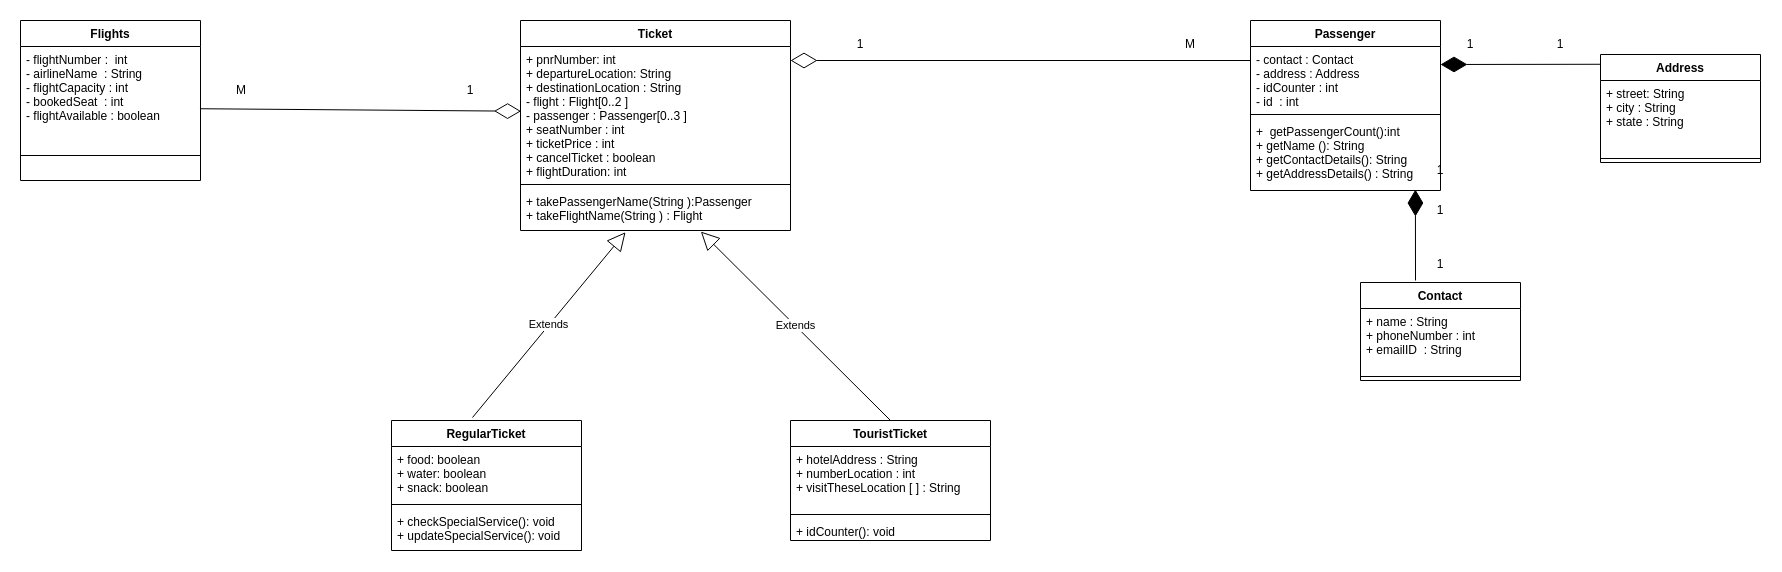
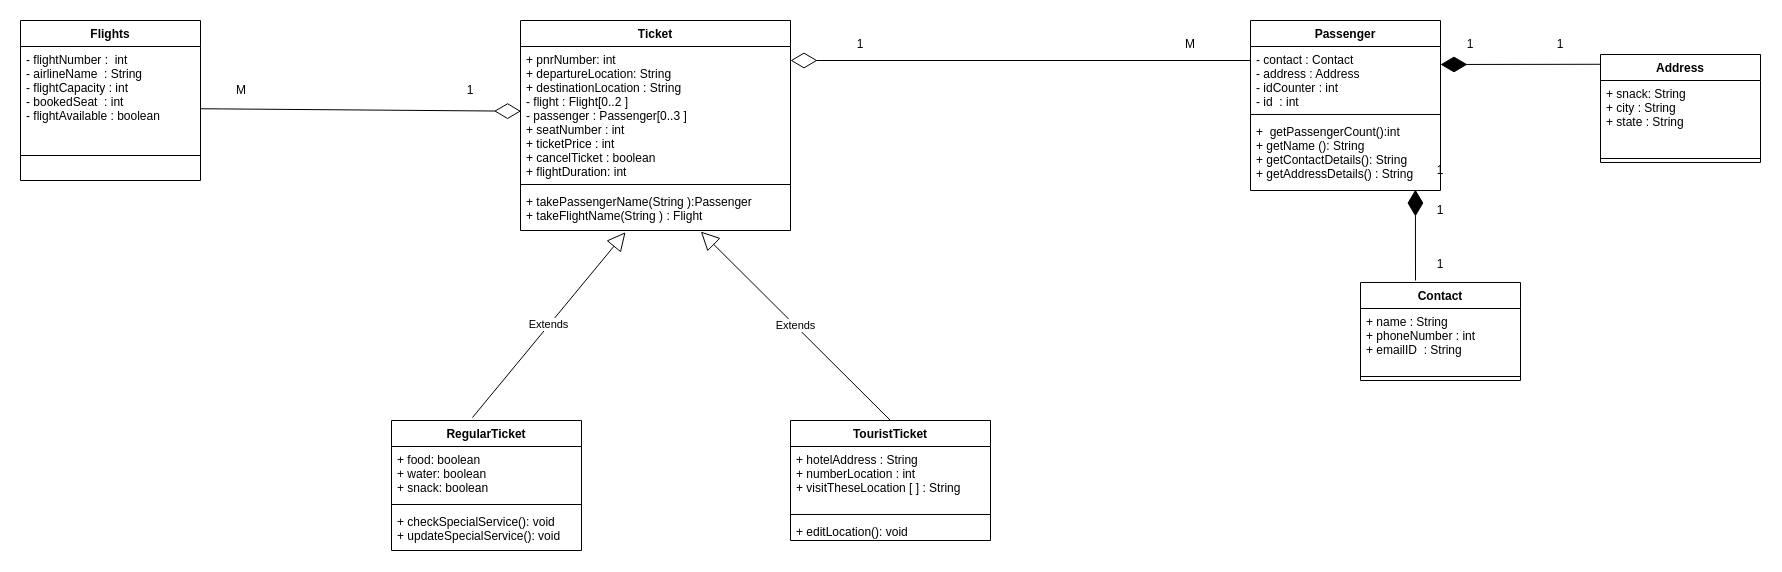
- <mxCell id="26" value="+ street: String&#10;+ city : String&#10;+ state : String" style="text;strokeColor=none;fillColor=none;align=left;verticalAlign=top;spacingLeft=4;spacingRight=4;overflow=hidden;rotatable=0;points=[[0,0.5],[1,0.5]];portConstraint=eastwest;" parent="25" vertex="1"><mxGeometry y="26" width="160" height="74" as="geometry" /></mxCell>
+ <mxCell id="26" value="+ snack: String&#10;+ city : String&#10;+ state : String" style="text;strokeColor=none;fillColor=none;align=left;verticalAlign=top;spacingLeft=4;spacingRight=4;overflow=hidden;rotatable=0;points=[[0,0.5],[1,0.5]];portConstraint=eastwest;" parent="25" vertex="1"><mxGeometry y="26" width="160" height="74" as="geometry" /></mxCell>
- <mxCell id="17" value="+ idCounter(): void" style="text;strokeColor=none;fillColor=none;align=left;verticalAlign=top;spacingLeft=4;spacingRight=4;overflow=hidden;rotatable=0;points=[[0,0.5],[1,0.5]];portConstraint=eastwest;" parent="14" vertex="1"><mxGeometry y="98" width="200" height="22" as="geometry" /></mxCell>
+ <mxCell id="17" value="+ editLocation(): void" style="text;strokeColor=none;fillColor=none;align=left;verticalAlign=top;spacingLeft=4;spacingRight=4;overflow=hidden;rotatable=0;points=[[0,0.5],[1,0.5]];portConstraint=eastwest;" parent="14" vertex="1"><mxGeometry y="98" width="200" height="22" as="geometry" /></mxCell>
